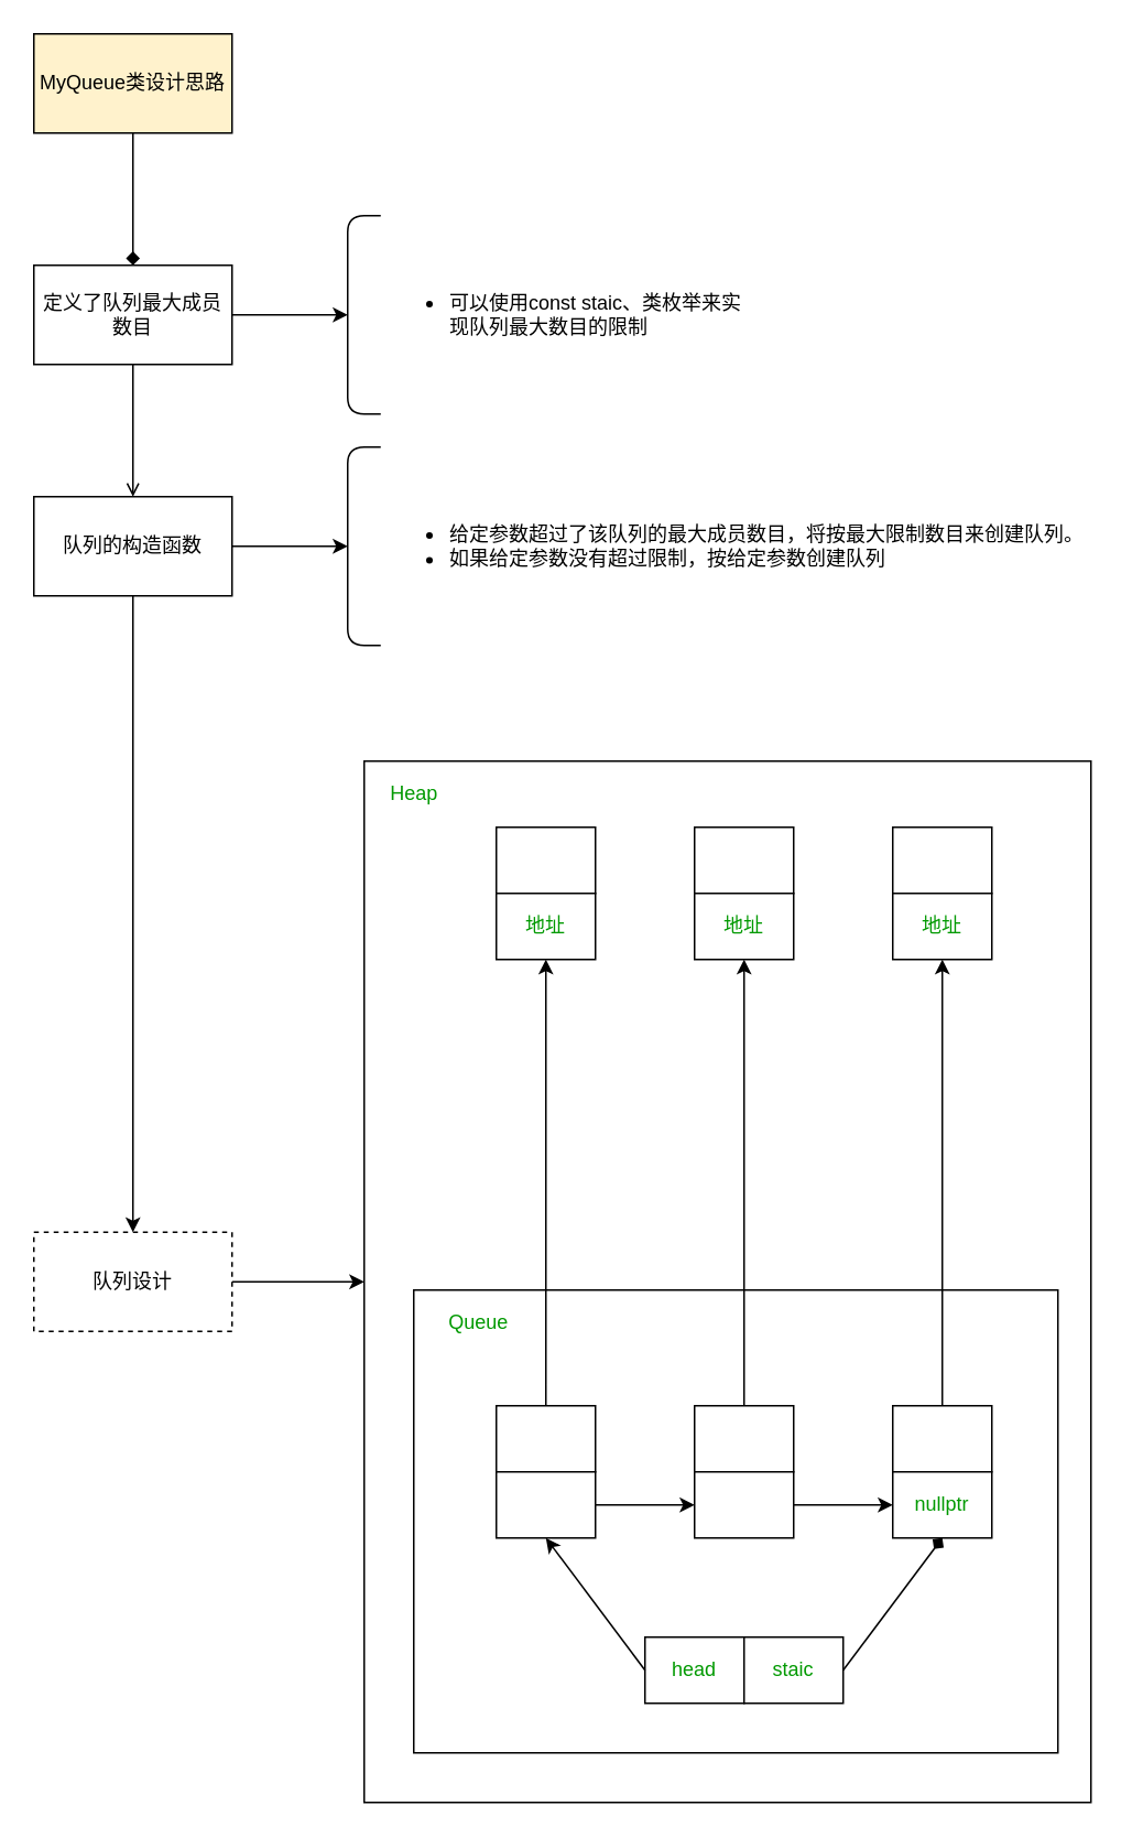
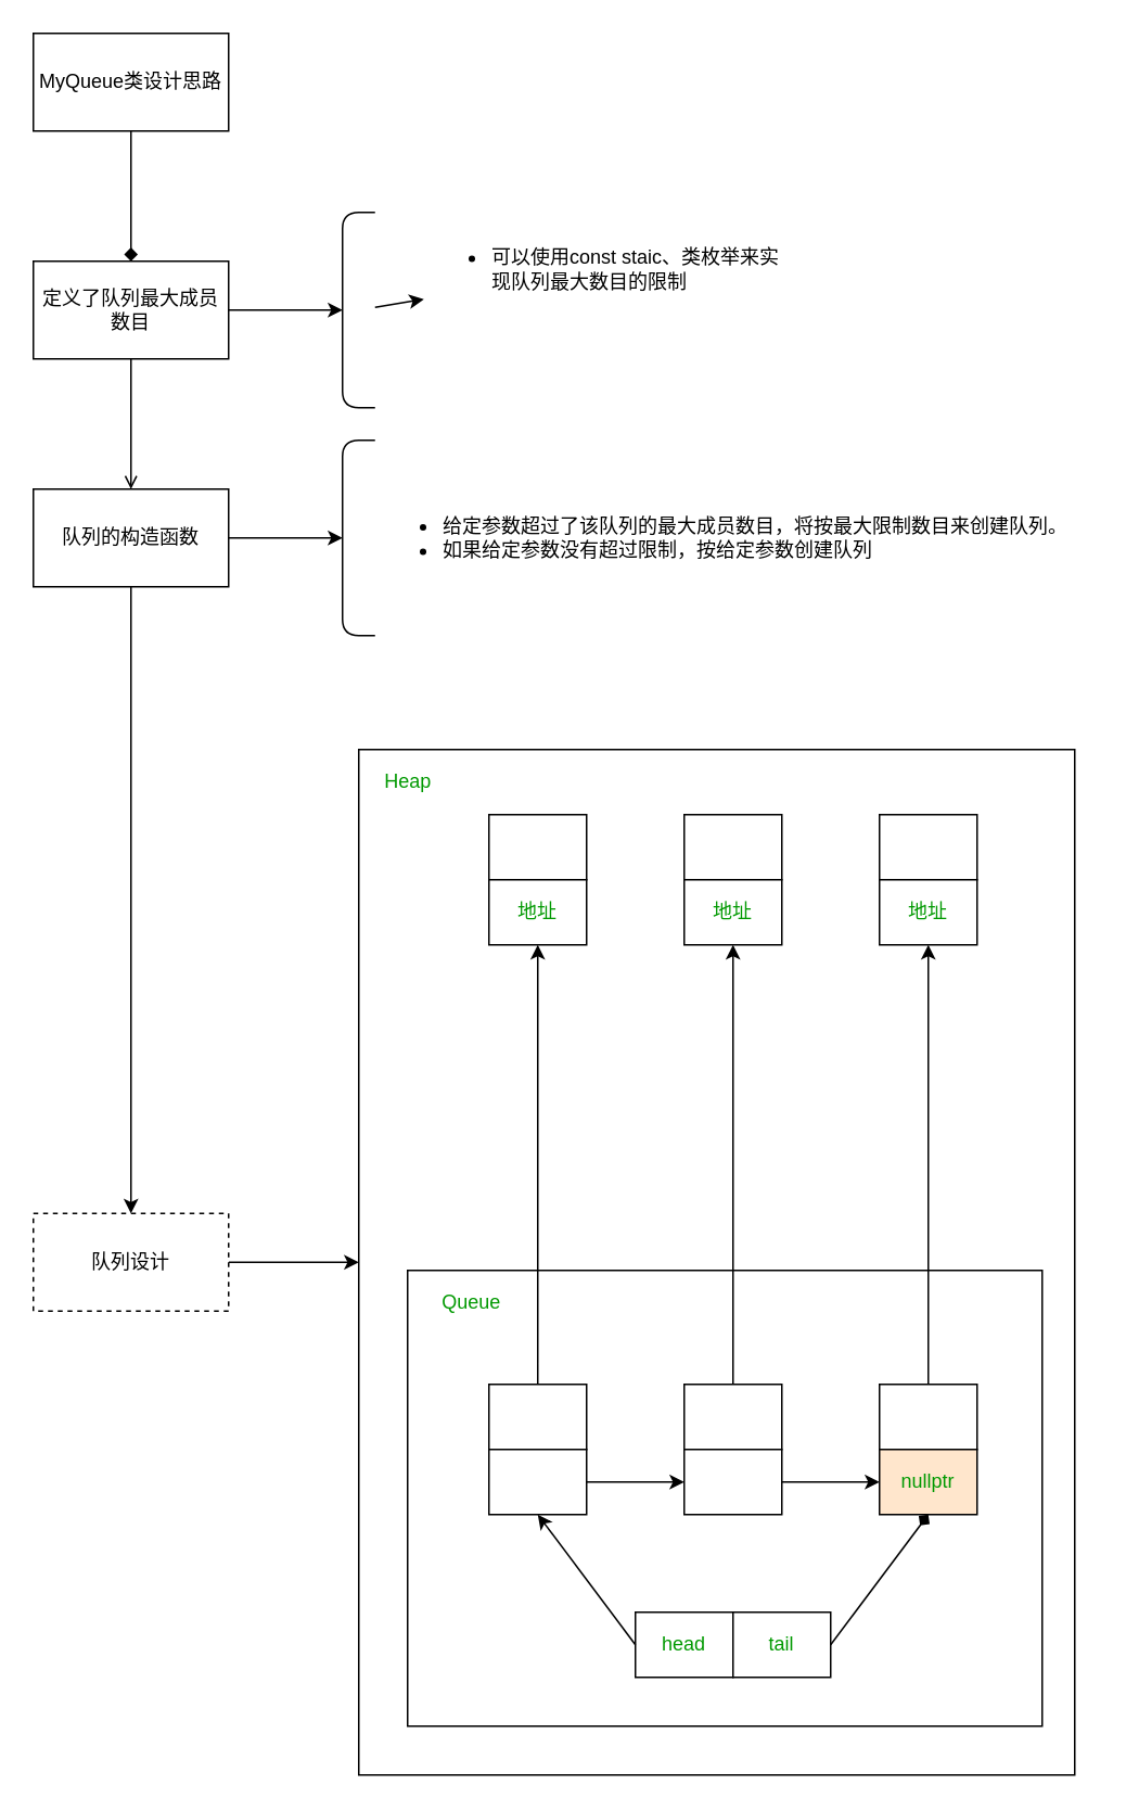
- <mxCell id="3" value="MyQueue类设计思路" style="rounded=0;whiteSpace=wrap;html=1;fillColor=#fff2cc;" vertex="1" parent="1"><mxGeometry x="20" y="20" width="120" height="60" as="geometry" /></mxCell>
+ <mxCell id="3" value="MyQueue类设计思路" style="rounded=0;whiteSpace=wrap;html=1;" vertex="1" parent="1"><mxGeometry x="20" y="20" width="120" height="60" as="geometry" /></mxCell>
- <mxCell id="9" value="&lt;ul&gt;&lt;li&gt;可以使用const staic、类枚举来实现队列最大数目的限制&lt;/li&gt;&lt;/ul&gt;" style="text;strokeColor=none;fillColor=none;html=1;whiteSpace=wrap;verticalAlign=middle;overflow=hidden;" vertex="1" parent="1"><mxGeometry x="230" y="150" width="220" height="80" as="geometry" /></mxCell>
+ <mxCell id="9" value="&lt;ul&gt;&lt;li&gt;可以使用const staic、类枚举来实现队列最大数目的限制&lt;/li&gt;&lt;/ul&gt;" style="text;strokeColor=none;fillColor=none;html=1;whiteSpace=wrap;verticalAlign=middle;overflow=hidden;" vertex="1" parent="1"><mxGeometry x="260" y="125" width="220" height="80" as="geometry" /></mxCell>
- <mxCell id="27" value="nullptr" style="rounded=0;whiteSpace=wrap;html=1;fontColor=#009900;" vertex="1" parent="1"><mxGeometry x="540" y="890" width="60" height="40" as="geometry" /></mxCell>
+ <mxCell id="27" value="nullptr" style="rounded=0;whiteSpace=wrap;html=1;fontColor=#009900;fillColor=#ffe6cc;" vertex="1" parent="1"><mxGeometry x="540" y="890" width="60" height="40" as="geometry" /></mxCell>
- <mxCell id="44" value="staic" style="rounded=0;whiteSpace=wrap;html=1;fontColor=#009900;" vertex="1" parent="1"><mxGeometry x="450" y="990" width="60" height="40" as="geometry" /></mxCell>
+ <mxCell id="44" value="tail" style="rounded=0;whiteSpace=wrap;html=1;fontColor=#009900;" vertex="1" parent="1"><mxGeometry x="450" y="990" width="60" height="40" as="geometry" /></mxCell>
